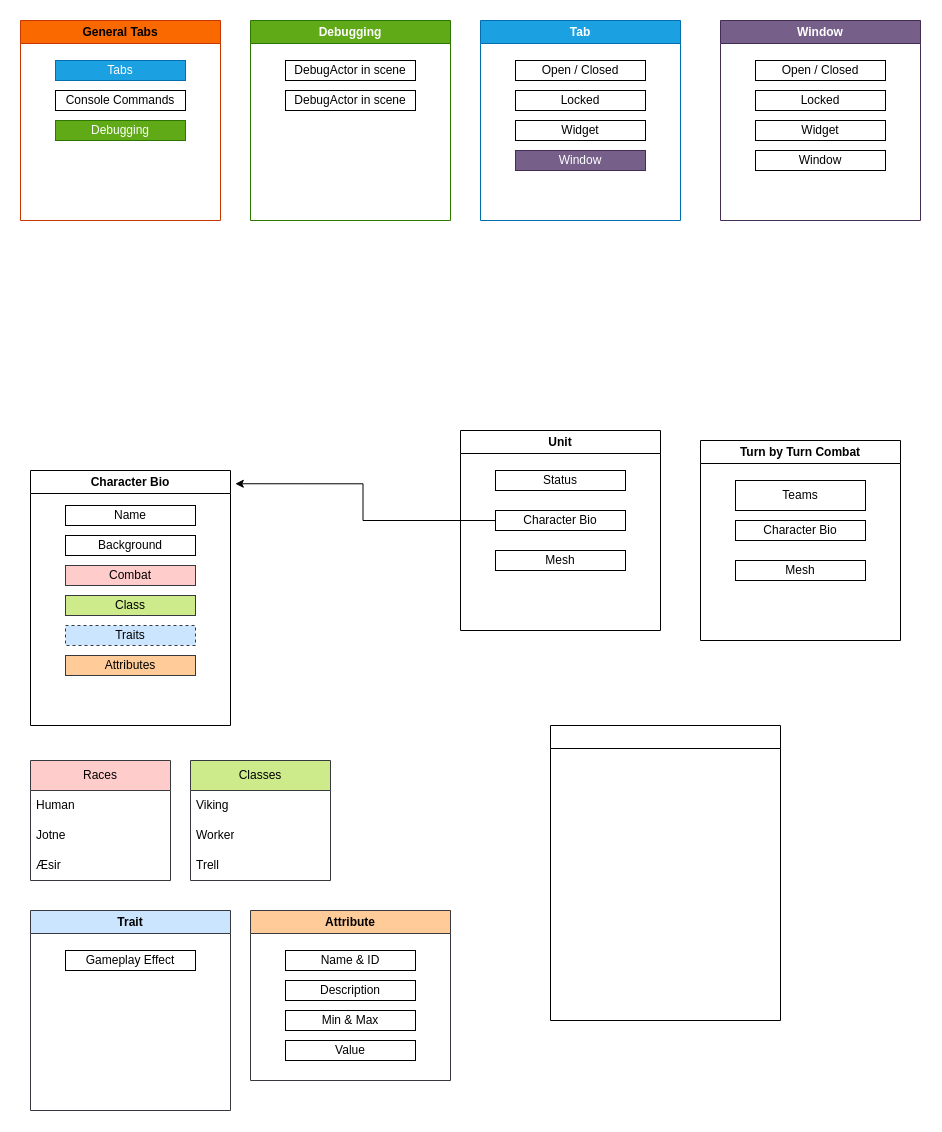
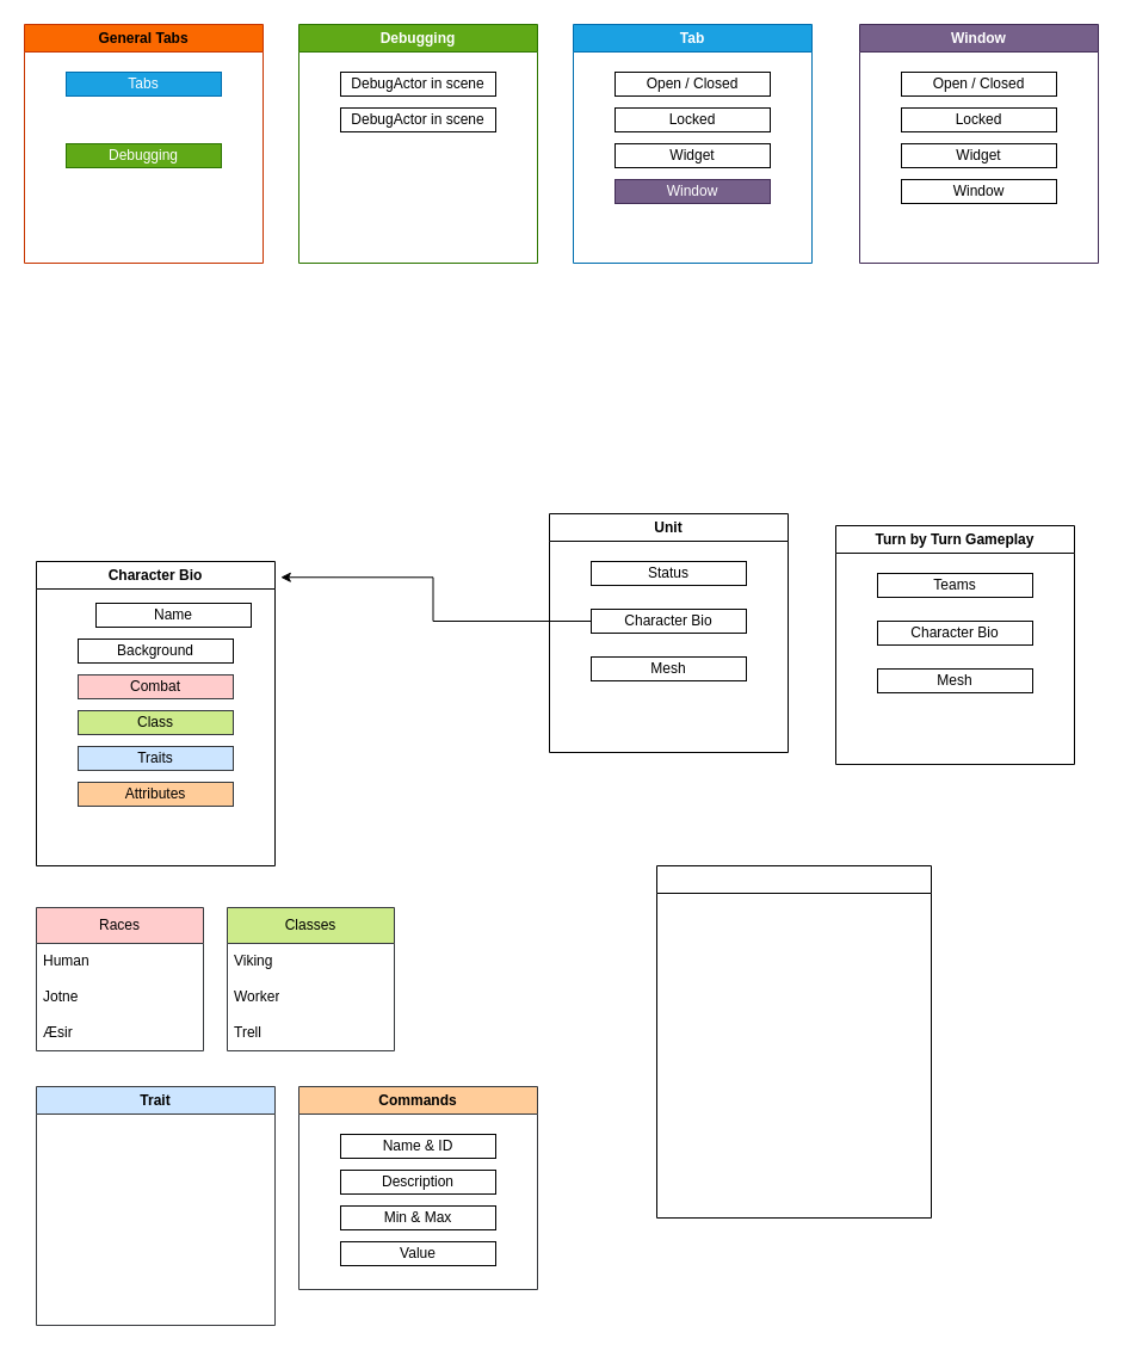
- <mxCell id="49" value="Console Commands" style="rounded=0;whiteSpace=wrap;html=1;" vertex="1" parent="47"><mxGeometry x="35" y="70.0" width="130" height="20" as="geometry" /></mxCell>
- <mxCell id="30" value="Turn by Turn Combat" style="swimlane;whiteSpace=wrap;html=1;" vertex="1" parent="1"><mxGeometry x="700" y="440" width="200" height="200" as="geometry" /></mxCell>
+ <mxCell id="30" value="Turn by Turn Gameplay" style="swimlane;whiteSpace=wrap;html=1;" vertex="1" parent="1"><mxGeometry x="700" y="440" width="200" height="200" as="geometry" /></mxCell>
- <mxCell id="31" value="Teams" style="rounded=0;whiteSpace=wrap;html=1;" vertex="1" parent="30"><mxGeometry x="35" y="40" width="130" height="30" as="geometry" /></mxCell>
+ <mxCell id="31" value="Teams" style="rounded=0;whiteSpace=wrap;html=1;" vertex="1" parent="30"><mxGeometry x="35" y="40" width="130" height="20" as="geometry" /></mxCell>
- <mxCell id="7" value="Name" style="rounded=0;whiteSpace=wrap;html=1;" vertex="1" parent="6"><mxGeometry x="35" y="35" width="130" height="20" as="geometry" /></mxCell>
+ <mxCell id="7" value="Name" style="rounded=0;whiteSpace=wrap;html=1;" vertex="1" parent="6"><mxGeometry x="50" y="35" width="130" height="20" as="geometry" /></mxCell>
- <mxCell id="11" value="Traits" style="rounded=0;whiteSpace=wrap;html=1;fillColor=#cce5ff;strokeColor=#36393d;dashed=1;" vertex="1" parent="6"><mxGeometry x="35" y="155.0" width="130" height="20" as="geometry" /></mxCell>
+ <mxCell id="11" value="Traits" style="rounded=0;whiteSpace=wrap;html=1;fillColor=#cce5ff;strokeColor=#36393d;" vertex="1" parent="6"><mxGeometry x="35" y="155.0" width="130" height="20" as="geometry" /></mxCell>
- <mxCell id="23" value="Attribute" style="swimlane;whiteSpace=wrap;html=1;fillColor=#ffcc99;strokeColor=#36393d;" vertex="1" parent="1"><mxGeometry x="250" y="910" width="200" height="170" as="geometry" /></mxCell>
+ <mxCell id="23" value="Commands" style="swimlane;whiteSpace=wrap;html=1;fillColor=#ffcc99;strokeColor=#36393d;" vertex="1" parent="1"><mxGeometry x="250" y="910" width="200" height="170" as="geometry" /></mxCell>
- <mxCell id="14" value="Gameplay Effect" style="rounded=0;whiteSpace=wrap;html=1;" vertex="1" parent="13"><mxGeometry x="35" y="40.0" width="130" height="20" as="geometry" /></mxCell>
